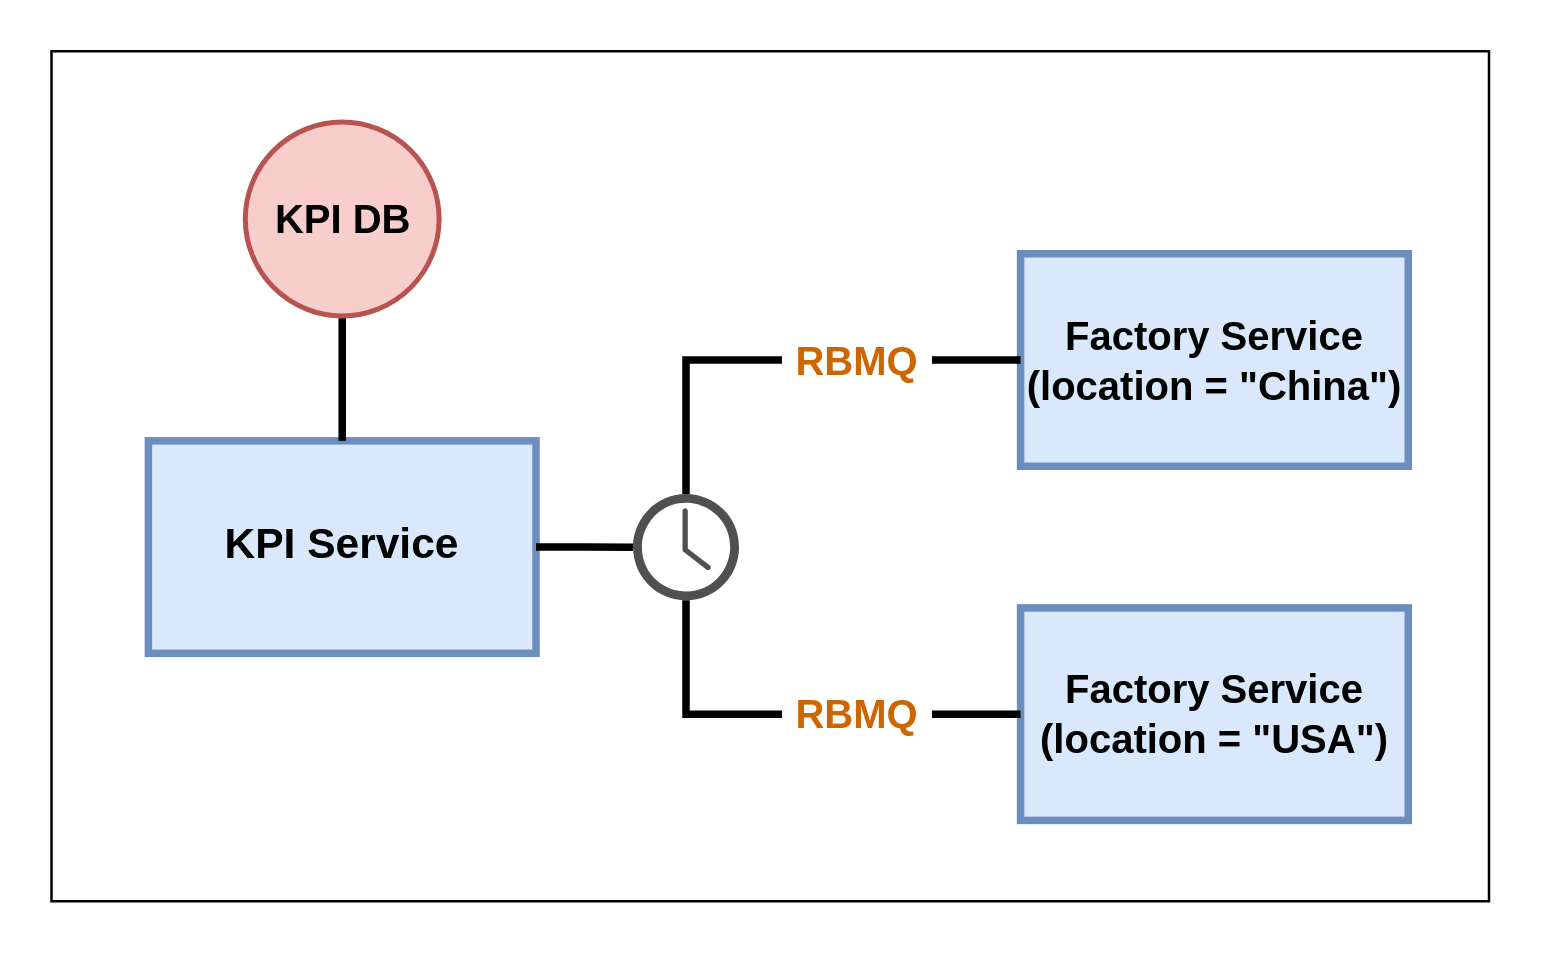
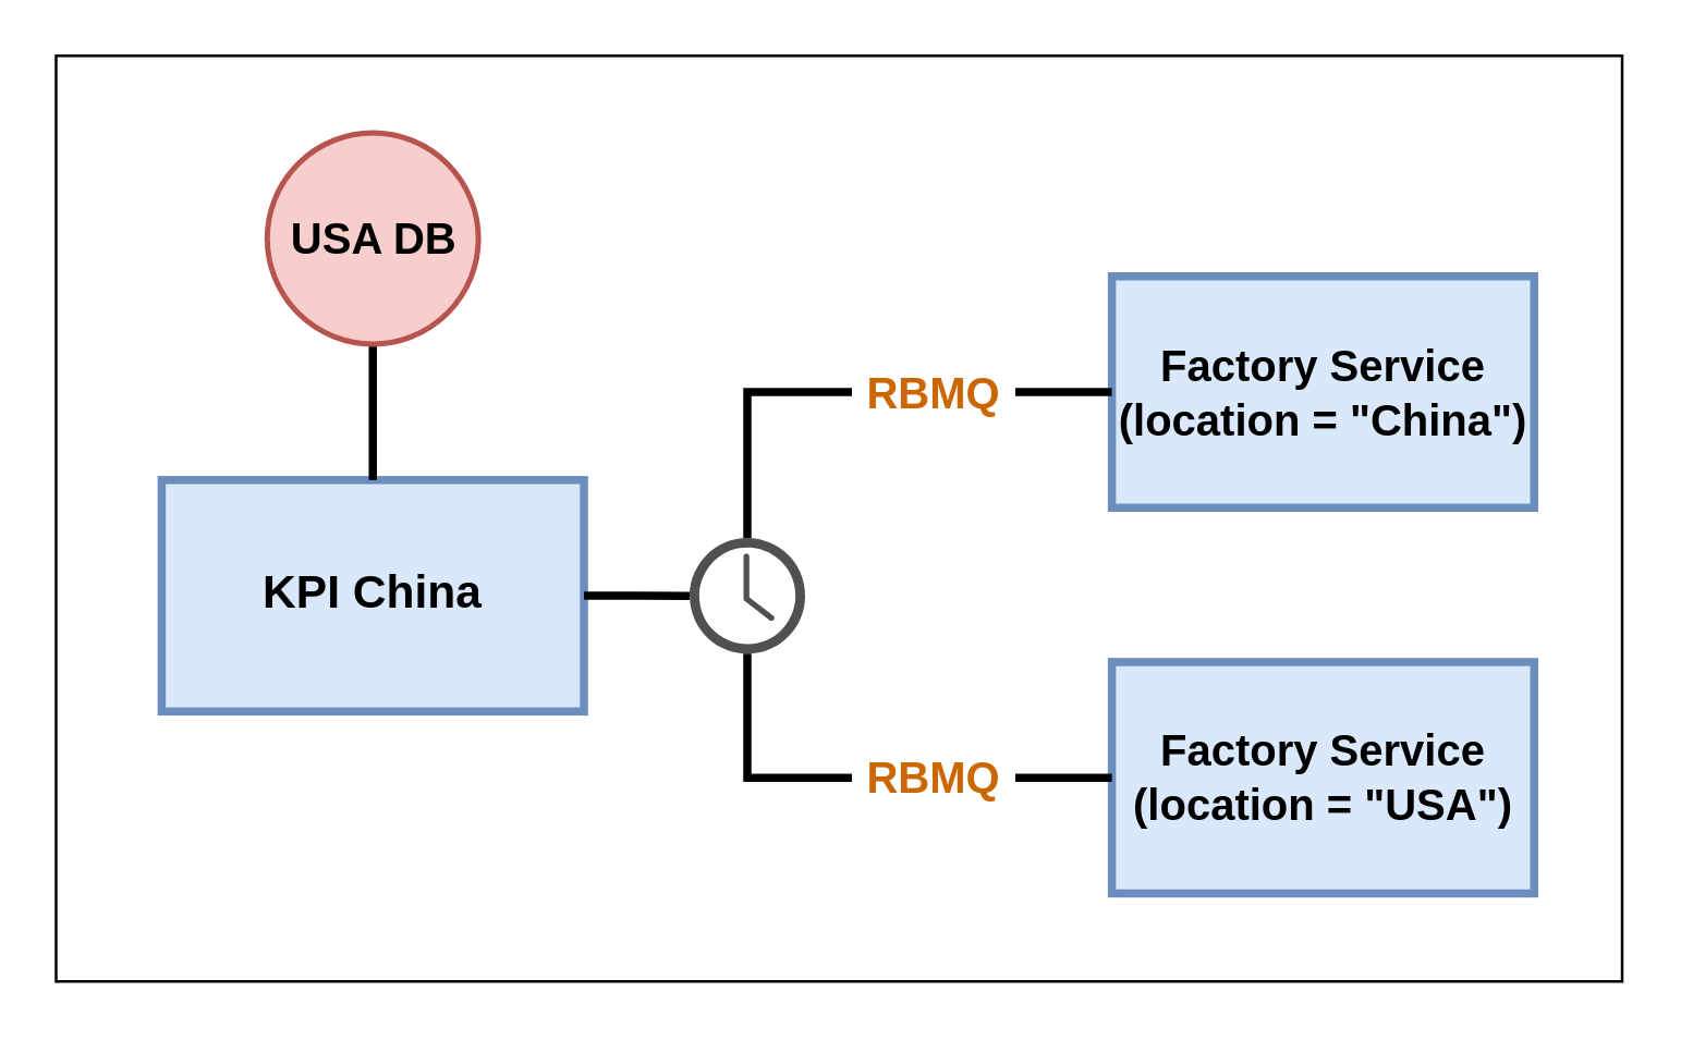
- <mxCell id="5" value="KPI DB" style="ellipse;whiteSpace=wrap;html=1;aspect=fixed;fillColor=#f8cecc;strokeColor=#b85450;fontSize=16;strokeWidth=2;fontStyle=1" parent="1" vertex="1"><mxGeometry x="97.528" y="48.333" width="77.528" height="77.528" as="geometry" /></mxCell>
+ <mxCell id="5" value="USA DB" style="ellipse;whiteSpace=wrap;html=1;aspect=fixed;fillColor=#f8cecc;strokeColor=#b85450;fontSize=16;strokeWidth=2;fontStyle=1" parent="1" vertex="1"><mxGeometry x="97.528" y="48.333" width="77.528" height="77.528" as="geometry" /></mxCell>
- <mxCell id="3" value="KPI Service" style="rounded=0;whiteSpace=wrap;html=1;fillColor=#dae8fc;strokeColor=#6c8ebf;fontSize=17;strokeWidth=3;fontStyle=1" parent="1" vertex="1"><mxGeometry x="58.764" y="175.833" width="155.056" height="85" as="geometry" /></mxCell>
+ <mxCell id="3" value="KPI China" style="rounded=0;whiteSpace=wrap;html=1;fillColor=#dae8fc;strokeColor=#6c8ebf;fontSize=17;strokeWidth=3;fontStyle=1" parent="1" vertex="1"><mxGeometry x="58.764" y="175.833" width="155.056" height="85" as="geometry" /></mxCell>
